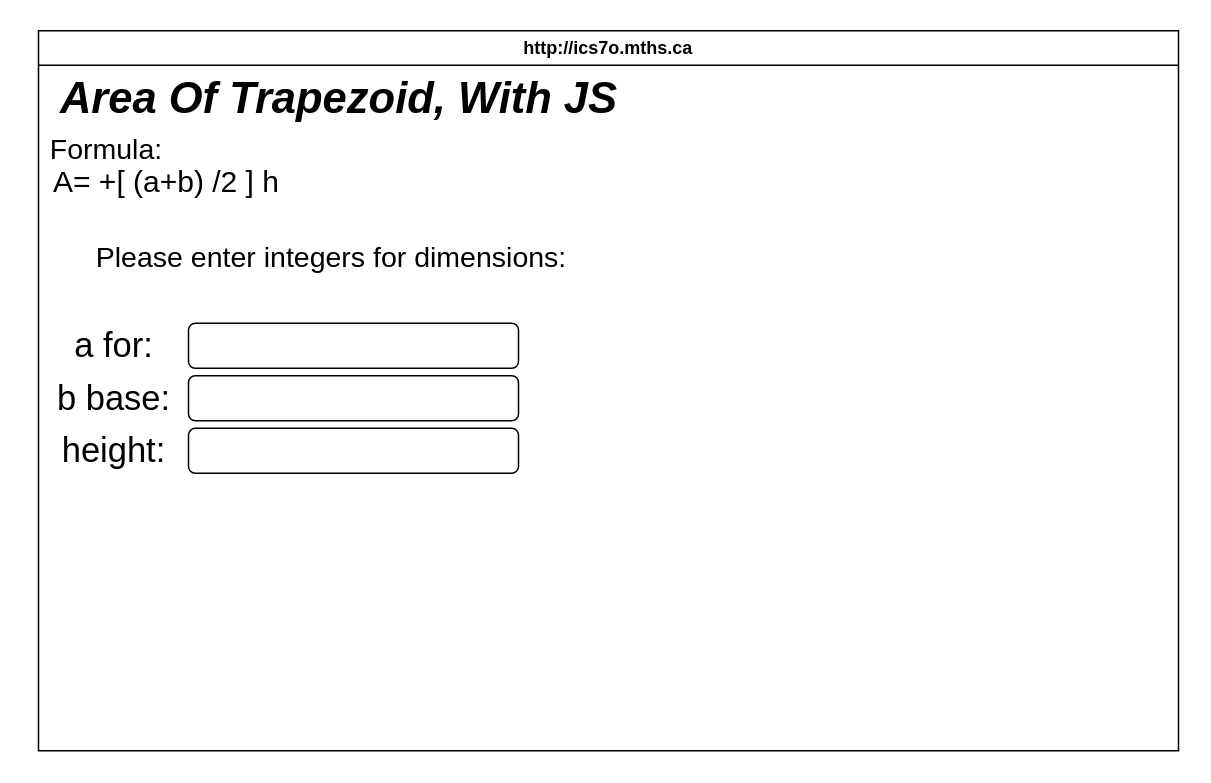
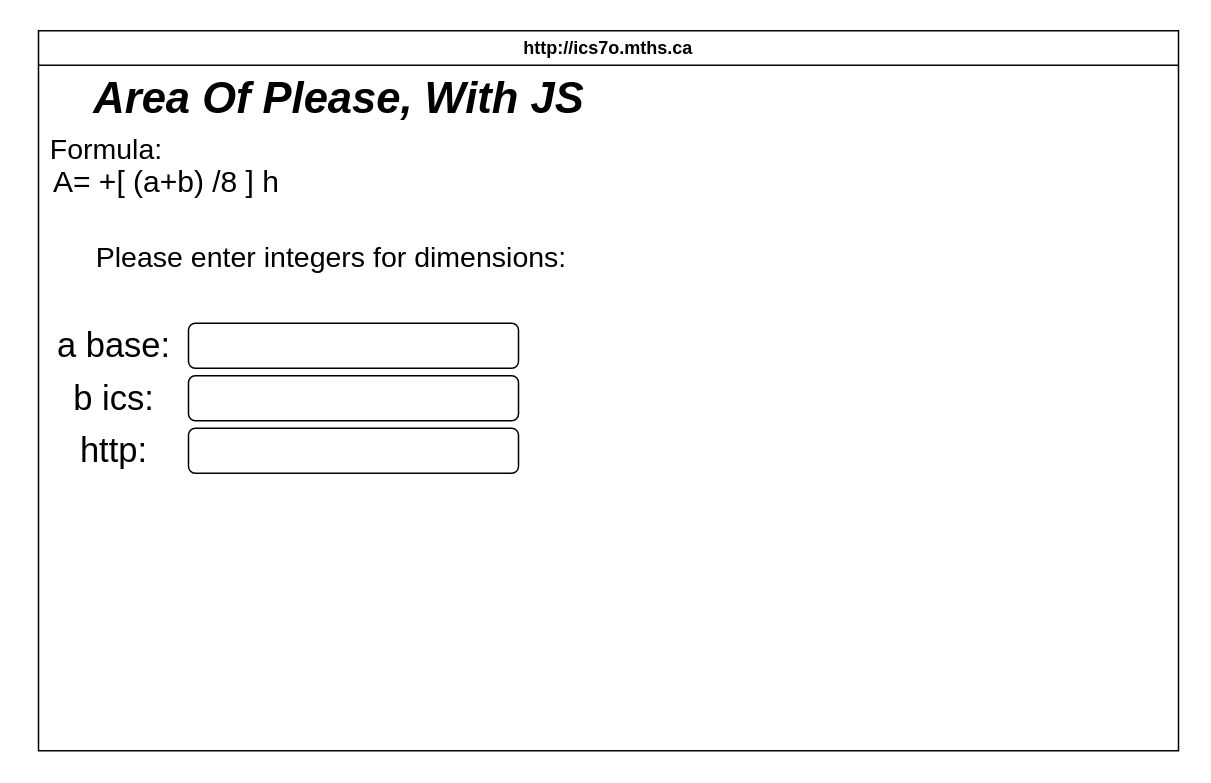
- <mxCell id="4" value="&lt;font size=&quot;1&quot; style=&quot;&quot;&gt;&lt;b style=&quot;&quot;&gt;&lt;i style=&quot;font-size: 29px;&quot;&gt;Area Of Trapezoid, With JS&lt;/i&gt;&lt;/b&gt;&lt;/font&gt;" style="text;html=1;align=center;verticalAlign=middle;resizable=0;points=[];autosize=1;strokeColor=none;fillColor=none;strokeWidth=1;" parent="2" vertex="1"><mxGeometry y="20" width="400" height="50" as="geometry" /></mxCell>
+ <mxCell id="4" value="&lt;font size=&quot;1&quot; style=&quot;&quot;&gt;&lt;b style=&quot;&quot;&gt;&lt;i style=&quot;font-size: 29px;&quot;&gt;Area Of Please, With JS&lt;/i&gt;&lt;/b&gt;&lt;/font&gt;" style="text;html=1;align=center;verticalAlign=middle;resizable=0;points=[];autosize=1;strokeColor=none;fillColor=none;strokeWidth=1;" parent="2" vertex="1"><mxGeometry y="20" width="400" height="50" as="geometry" /></mxCell>
- <mxCell id="6" value="&lt;font style=&quot;font-size: 20px;&quot;&gt;A= +[ (a+b) /2 ] h&lt;/font&gt;" style="text;html=1;align=center;verticalAlign=middle;resizable=0;points=[];autosize=1;strokeColor=none;fillColor=none;fontSize=24;" parent="2" vertex="1"><mxGeometry x="-5" y="80" width="180" height="40" as="geometry" /></mxCell>
+ <mxCell id="6" value="&lt;font style=&quot;font-size: 20px;&quot;&gt;A= +[ (a+b) /8 ] h&lt;/font&gt;" style="text;html=1;align=center;verticalAlign=middle;resizable=0;points=[];autosize=1;strokeColor=none;fillColor=none;fontSize=24;" parent="2" vertex="1"><mxGeometry x="-5" y="80" width="180" height="40" as="geometry" /></mxCell>
- <mxCell id="8" value="a for:" style="text;html=1;align=center;verticalAlign=middle;resizable=0;points=[];autosize=1;strokeColor=none;fillColor=none;fontSize=23;" parent="2" vertex="1"><mxGeometry y="190" width="100" height="40" as="geometry" /></mxCell>
+ <mxCell id="8" value="a base:" style="text;html=1;align=center;verticalAlign=middle;resizable=0;points=[];autosize=1;strokeColor=none;fillColor=none;fontSize=23;" parent="2" vertex="1"><mxGeometry y="190" width="100" height="40" as="geometry" /></mxCell>
- <mxCell id="10" value="b base:" style="text;html=1;align=center;verticalAlign=middle;resizable=0;points=[];autosize=1;strokeColor=none;fillColor=none;fontSize=23;" parent="2" vertex="1"><mxGeometry y="225" width="100" height="40" as="geometry" /></mxCell>
+ <mxCell id="10" value="b ics:" style="text;html=1;align=center;verticalAlign=middle;resizable=0;points=[];autosize=1;strokeColor=none;fillColor=none;fontSize=23;" parent="2" vertex="1"><mxGeometry y="225" width="100" height="40" as="geometry" /></mxCell>
- <mxCell id="11" value="height:" style="text;html=1;align=center;verticalAlign=middle;resizable=0;points=[];autosize=1;strokeColor=none;fillColor=none;fontSize=23;" parent="2" vertex="1"><mxGeometry x="5" y="260" width="90" height="40" as="geometry" /></mxCell>
+ <mxCell id="11" value="http:" style="text;html=1;align=center;verticalAlign=middle;resizable=0;points=[];autosize=1;strokeColor=none;fillColor=none;fontSize=23;" parent="2" vertex="1"><mxGeometry x="5" y="260" width="90" height="40" as="geometry" /></mxCell>
